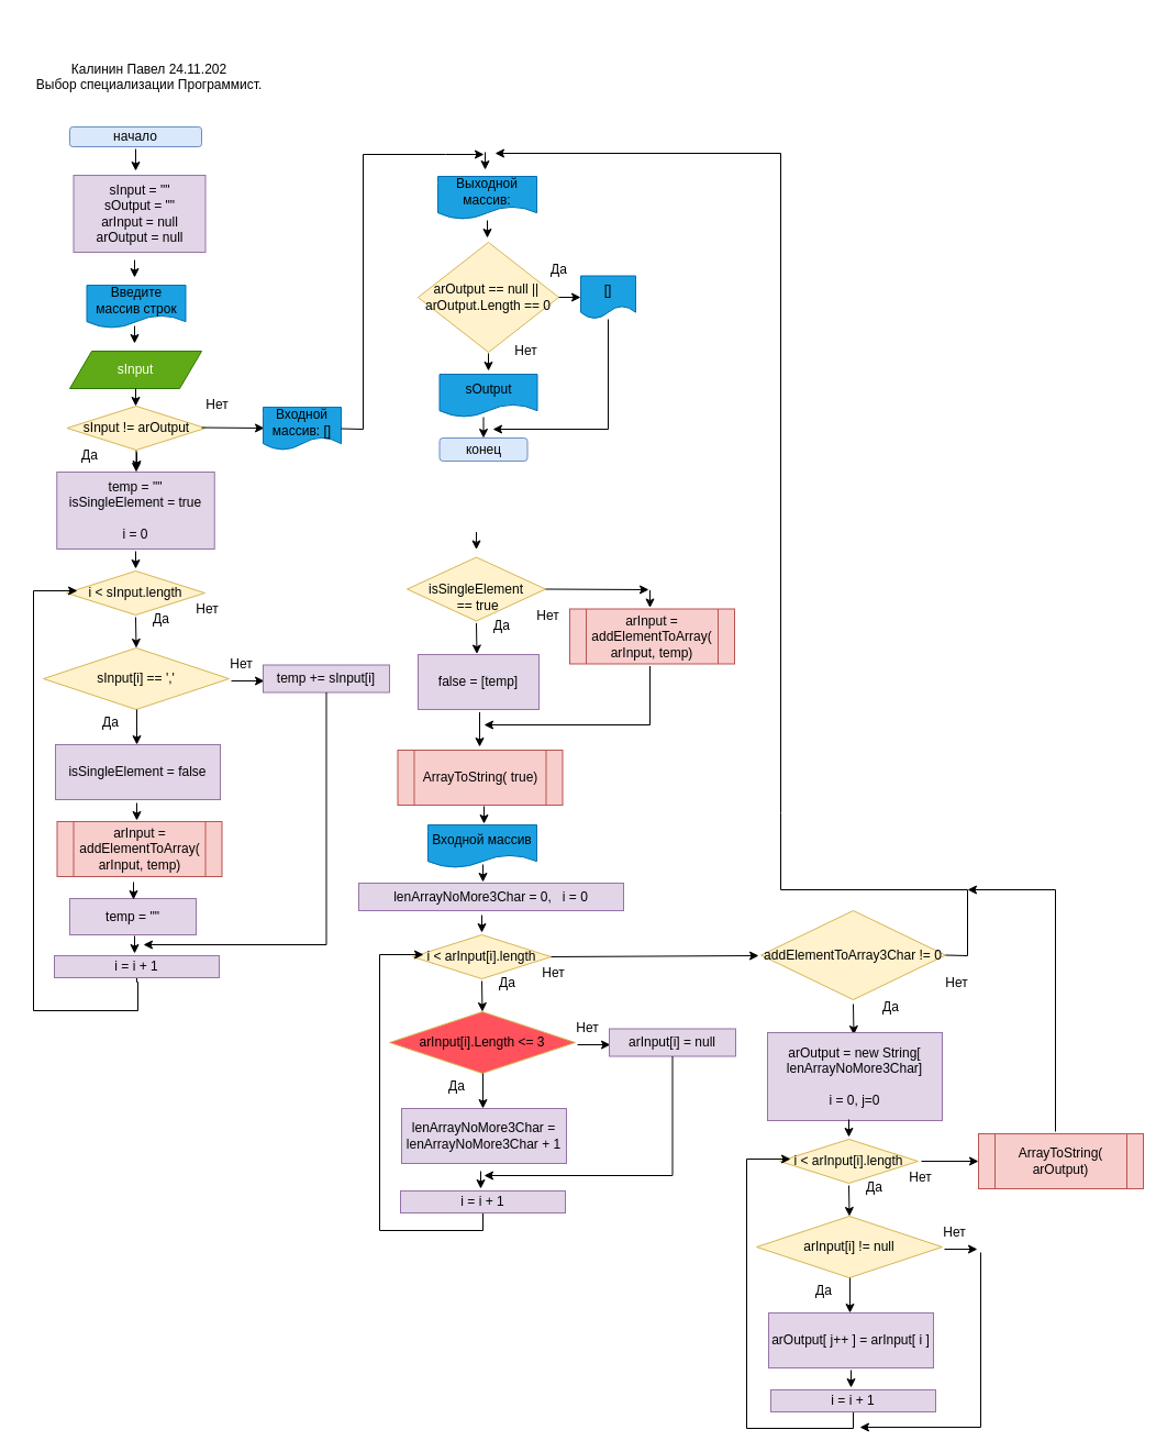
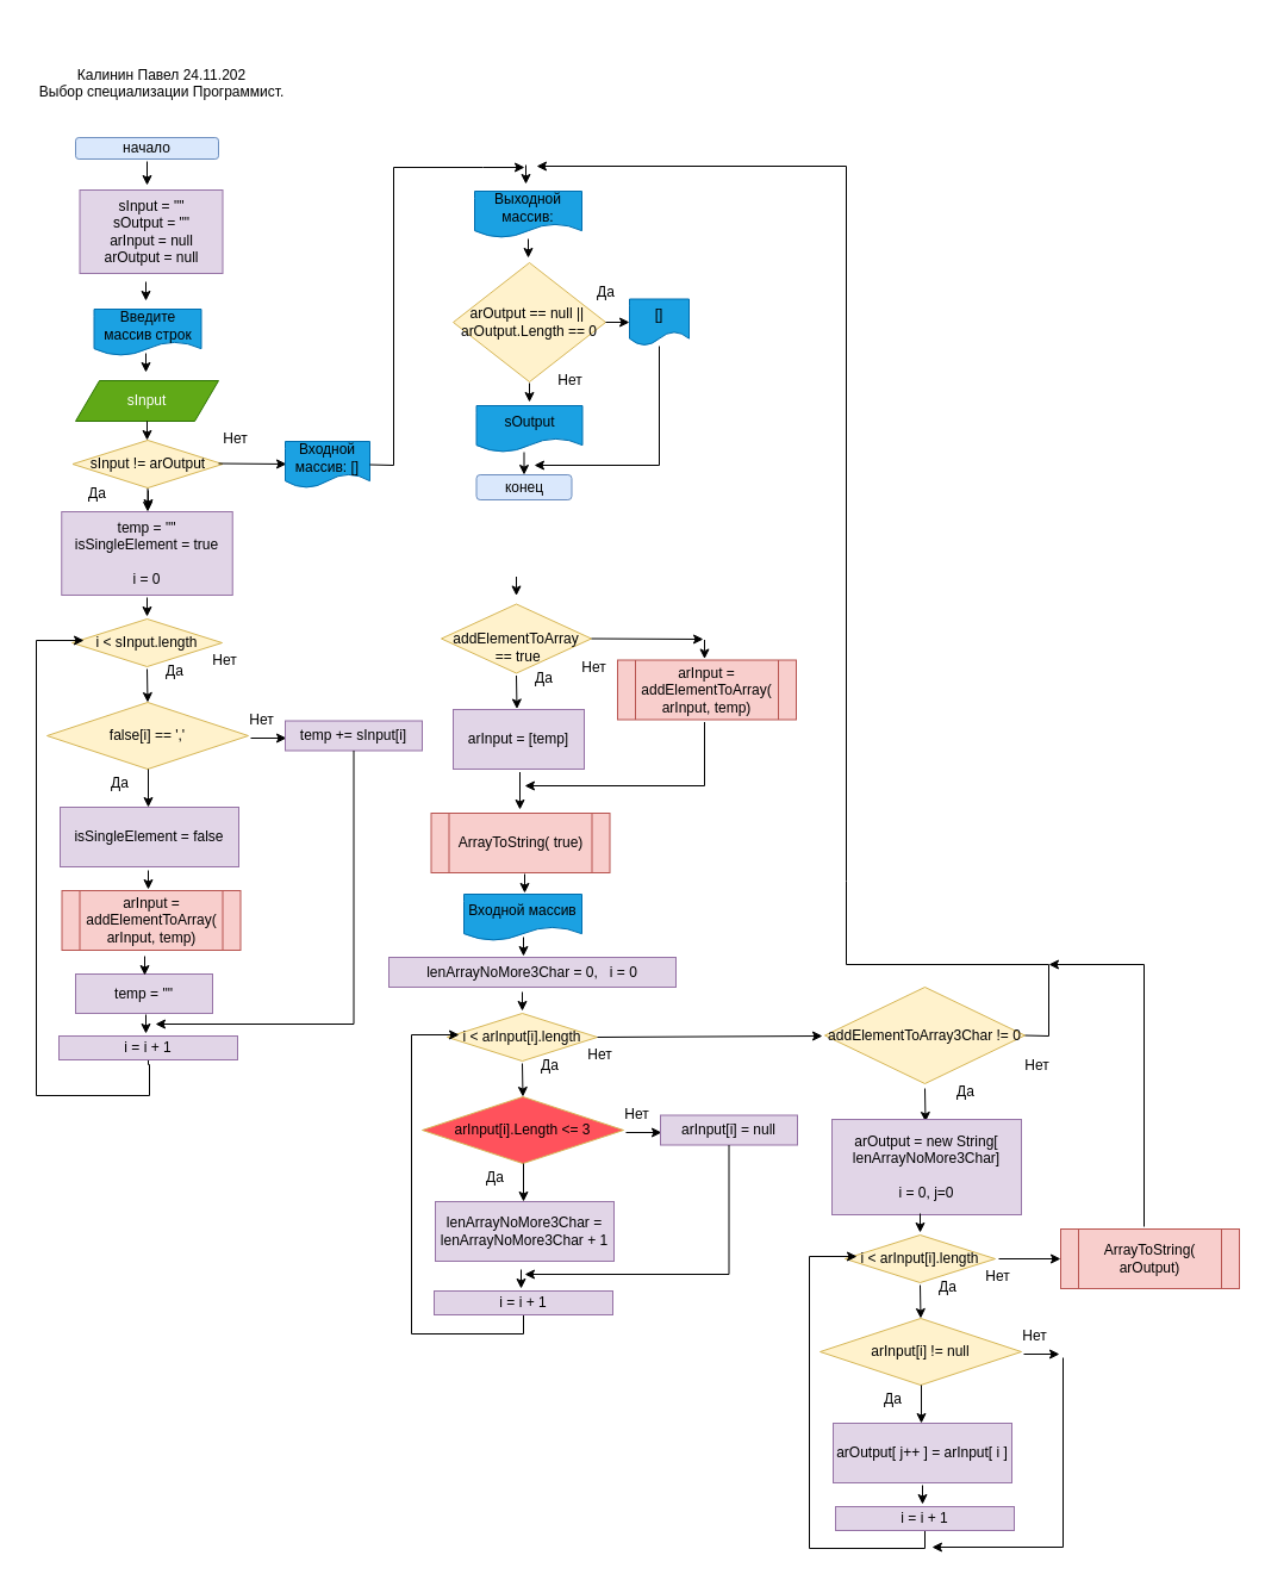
- <mxCell id="53" value="&lt;br&gt;isSingleElement&lt;br&gt;&amp;nbsp;== true" style="rhombus;whiteSpace=wrap;html=1;fillColor=#fff2cc;strokeColor=#d6b656;" vertex="1" parent="1"><mxGeometry x="370" y="506.5" width="126" height="58" as="geometry" /></mxCell>
+ <mxCell id="53" value="&lt;br&gt;addElementToArray&lt;br&gt;&amp;nbsp;== true" style="rhombus;whiteSpace=wrap;html=1;fillColor=#fff2cc;strokeColor=#d6b656;" vertex="1" parent="1"><mxGeometry x="370" y="506.5" width="126" height="58" as="geometry" /></mxCell>
- <mxCell id="13" value="sInput[i] == ','" style="rhombus;whiteSpace=wrap;html=1;fillColor=#fff2cc;strokeColor=#d6b656;" parent="1" vertex="1"><mxGeometry x="39" y="589" width="169" height="56" as="geometry" /></mxCell>
+ <mxCell id="13" value="false[i] == ','" style="rhombus;whiteSpace=wrap;html=1;fillColor=#fff2cc;strokeColor=#d6b656;" parent="1" vertex="1"><mxGeometry x="39" y="589" width="169" height="56" as="geometry" /></mxCell>
- <mxCell id="61" value="false = [temp]" style="rounded=0;whiteSpace=wrap;html=1;fillColor=#e1d5e7;strokeColor=#9673a6;" vertex="1" parent="1"><mxGeometry x="380" y="595" width="110" height="50" as="geometry" /></mxCell>
+ <mxCell id="61" value="arInput = [temp]" style="rounded=0;whiteSpace=wrap;html=1;fillColor=#e1d5e7;strokeColor=#9673a6;" vertex="1" parent="1"><mxGeometry x="380" y="595" width="110" height="50" as="geometry" /></mxCell>
